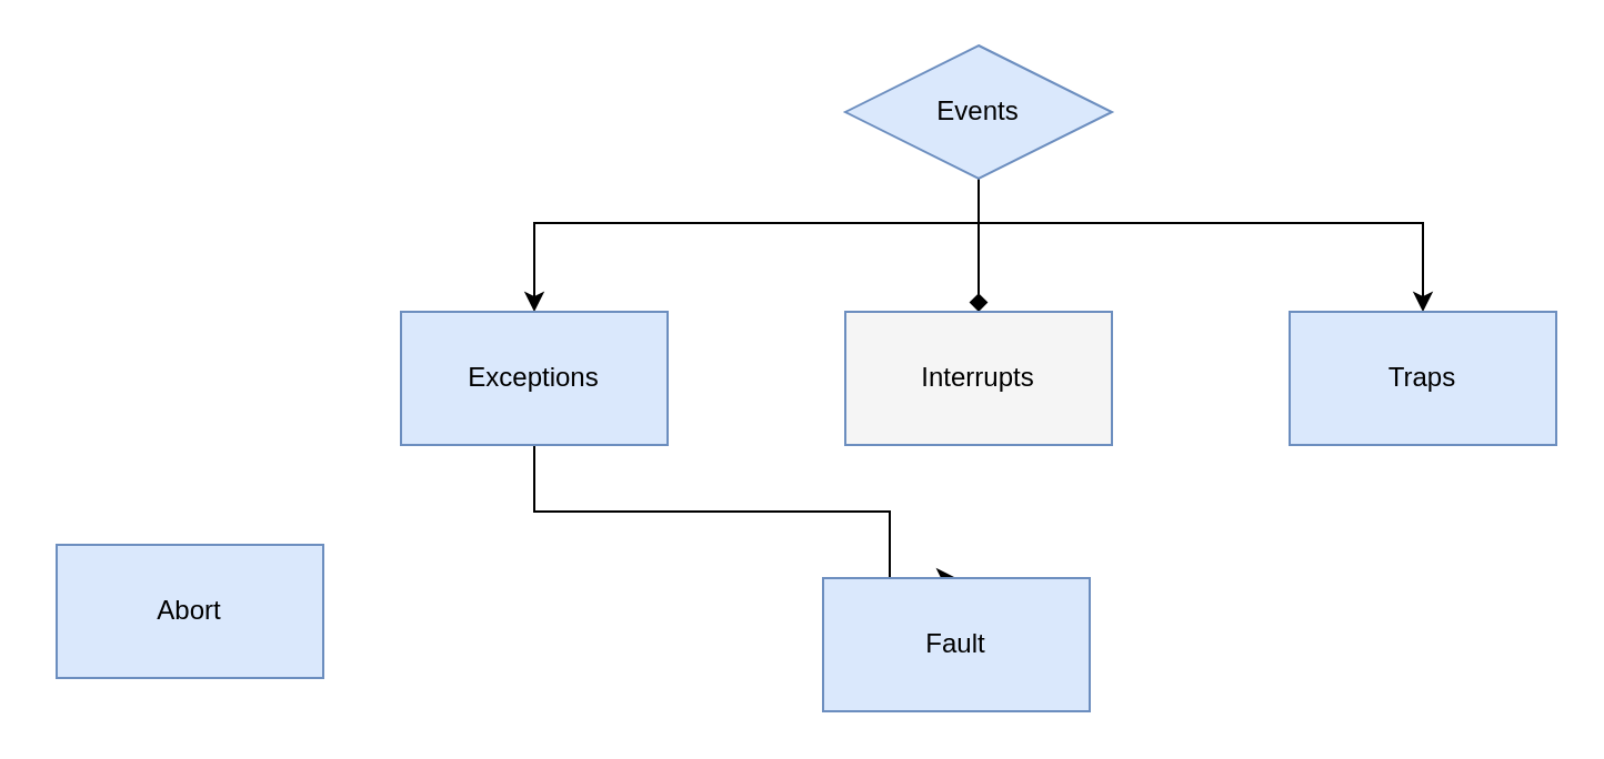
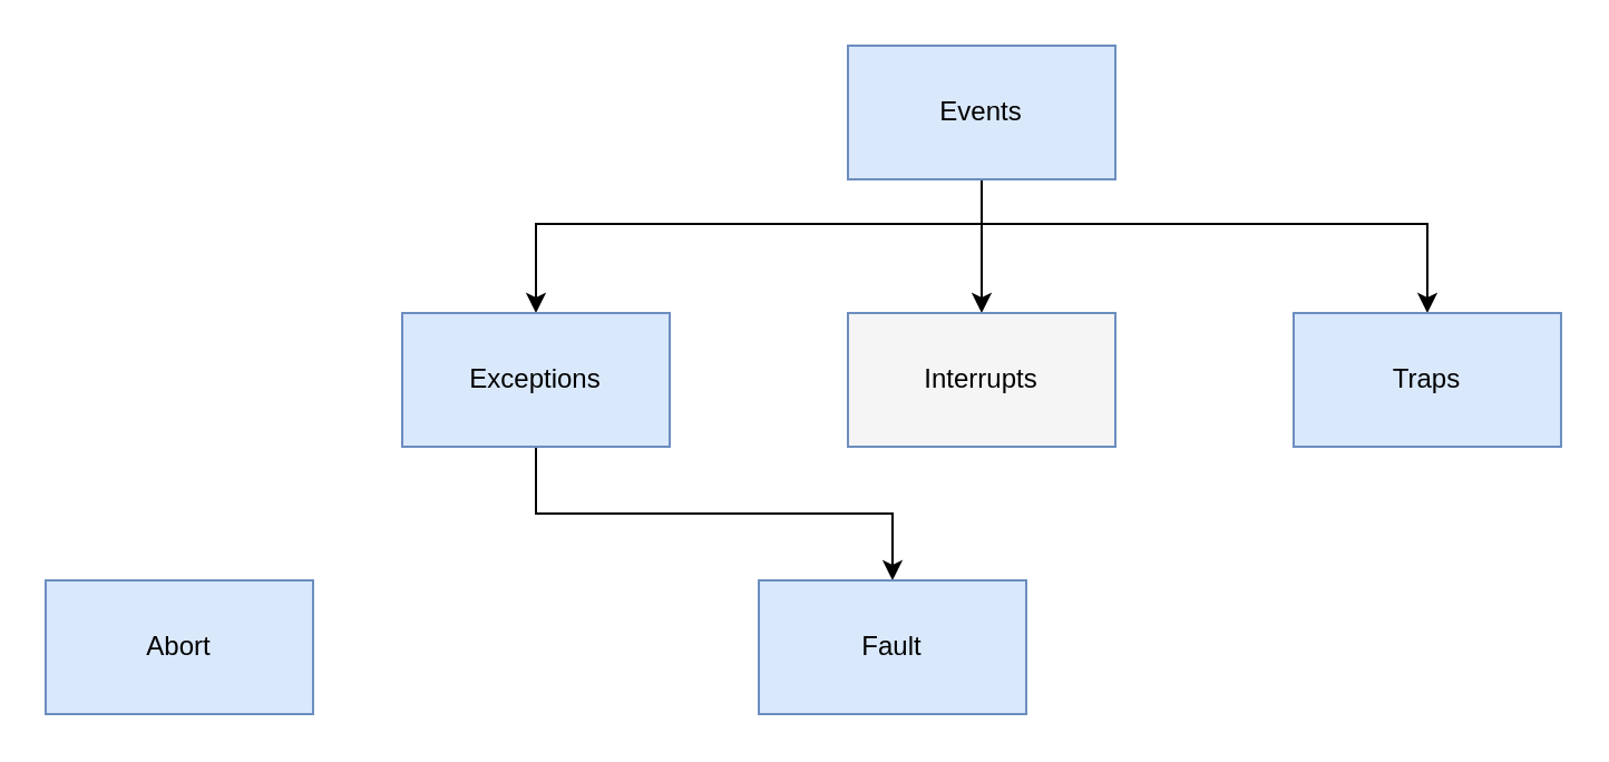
- <mxCell id="5" value="Events" style="rhombus;whiteSpace=wrap;html=1;fillColor=#dae8fc;strokeColor=#6c8ebf;" vertex="1" parent="1"><mxGeometry x="380" y="20" width="120" height="60" as="geometry" /></mxCell>
+ <mxCell id="5" value="Events" style="rounded=0;whiteSpace=wrap;html=1;fillColor=#dae8fc;strokeColor=#6c8ebf;" vertex="1" parent="1"><mxGeometry x="380" y="20" width="120" height="60" as="geometry" /></mxCell>
- <mxCell id="2" style="edgeStyle=orthogonalEdgeStyle;rounded=0;orthogonalLoop=1;jettySize=auto;html=1;entryX=0.5;entryY=0;entryDx=0;entryDy=0;endArrow=diamond;" edge="1" parent="1" source="5" target="9"><mxGeometry relative="1" as="geometry" /></mxCell>
+ <mxCell id="2" style="edgeStyle=orthogonalEdgeStyle;rounded=0;orthogonalLoop=1;jettySize=auto;html=1;entryX=0.5;entryY=0;entryDx=0;entryDy=0;" edge="1" parent="1" source="5" target="9"><mxGeometry relative="1" as="geometry" /></mxCell>
- <mxCell id="10" value="Abort" style="rounded=0;whiteSpace=wrap;html=1;fillColor=#dae8fc;strokeColor=#6c8ebf;" vertex="1" parent="1"><mxGeometry x="25" y="245" width="120" height="60" as="geometry" /></mxCell>
+ <mxCell id="10" value="Abort" style="rounded=0;whiteSpace=wrap;html=1;fillColor=#dae8fc;strokeColor=#6c8ebf;" vertex="1" parent="1"><mxGeometry x="20" y="260" width="120" height="60" as="geometry" /></mxCell>
- <mxCell id="11" value="Fault" style="rounded=0;whiteSpace=wrap;html=1;fillColor=#dae8fc;strokeColor=#6c8ebf;" vertex="1" parent="1"><mxGeometry x="370" y="260" width="120" height="60" as="geometry" /></mxCell>
+ <mxCell id="11" value="Fault" style="rounded=0;whiteSpace=wrap;html=1;fillColor=#dae8fc;strokeColor=#6c8ebf;" vertex="1" parent="1"><mxGeometry x="340" y="260" width="120" height="60" as="geometry" /></mxCell>
